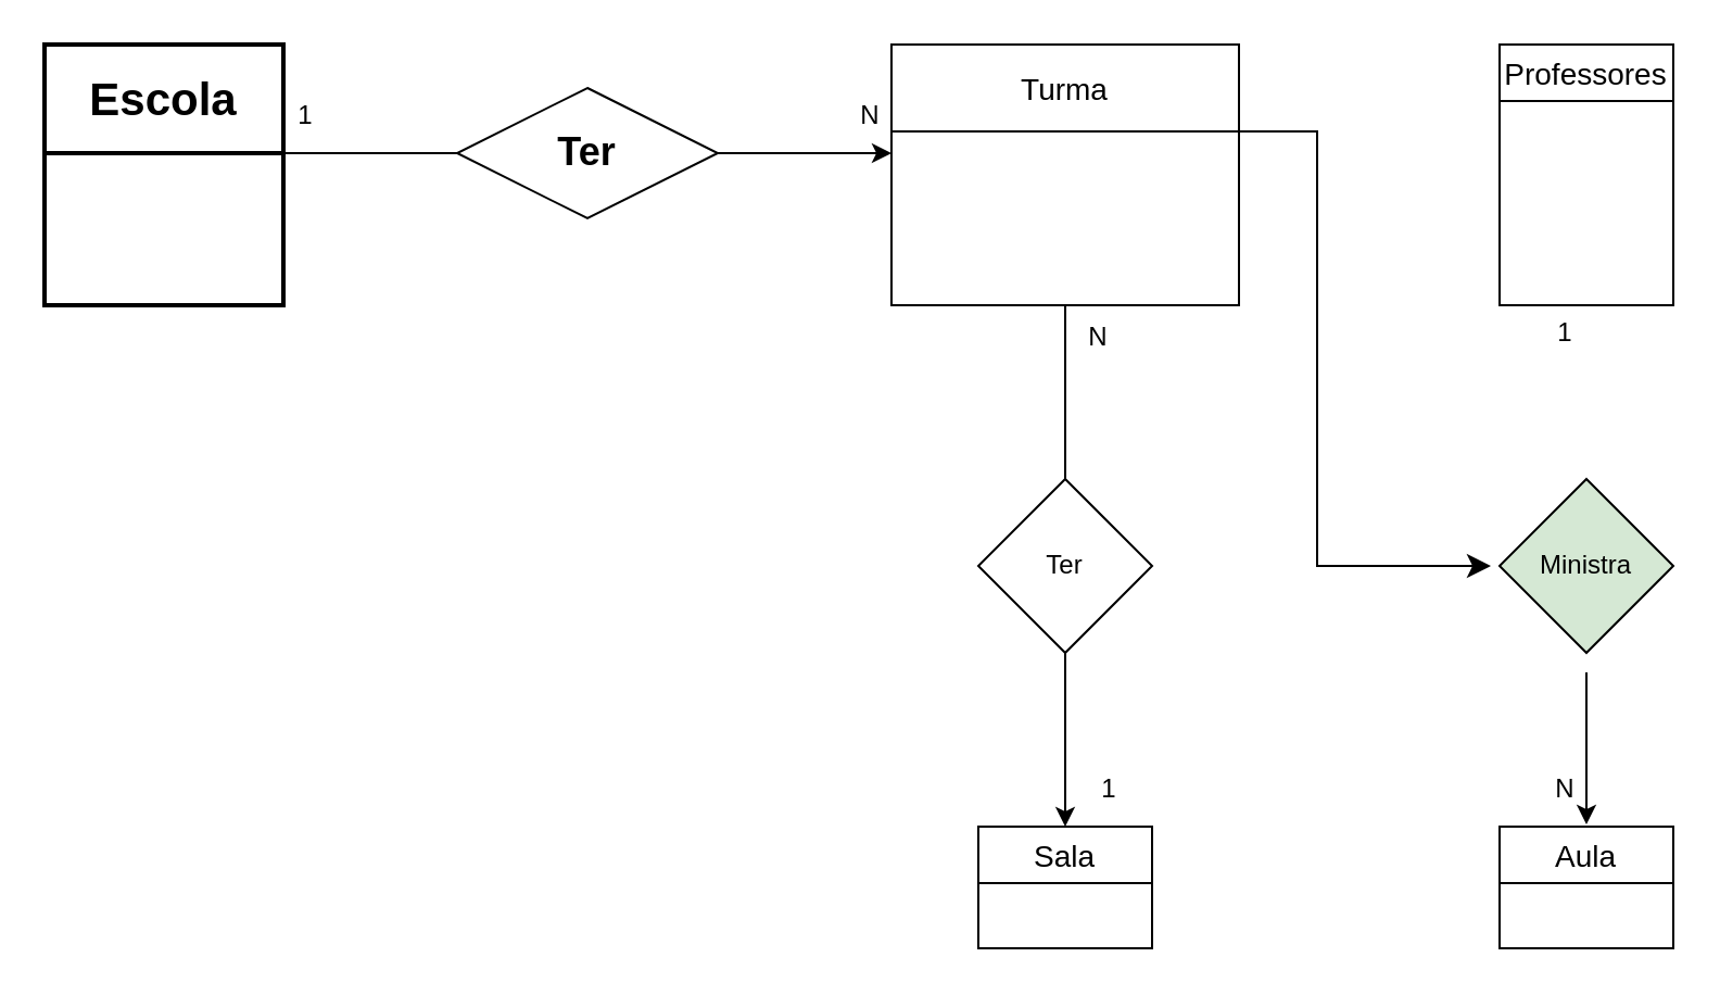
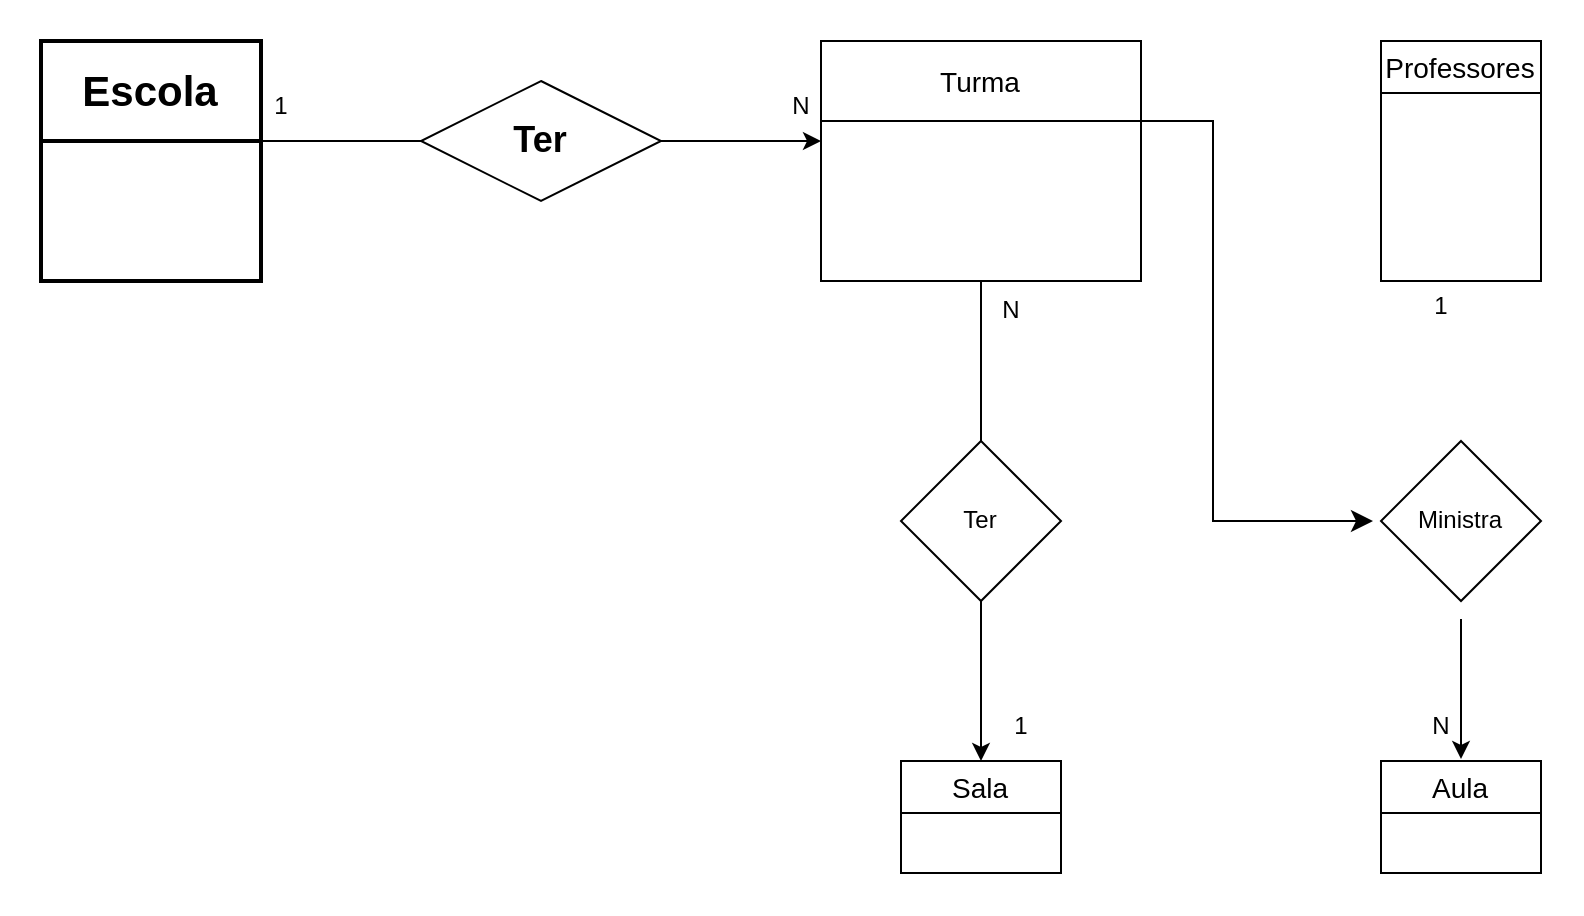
- <mxCell id="17" value="Ministra" style="rhombus;whiteSpace=wrap;html=1;fillColor=#d5e8d4;" vertex="1" parent="1"><mxGeometry x="690" y="220" width="80" height="80" as="geometry" /></mxCell>
+ <mxCell id="17" value="Ministra" style="rhombus;whiteSpace=wrap;html=1;" vertex="1" parent="1"><mxGeometry x="690" y="220" width="80" height="80" as="geometry" /></mxCell>
